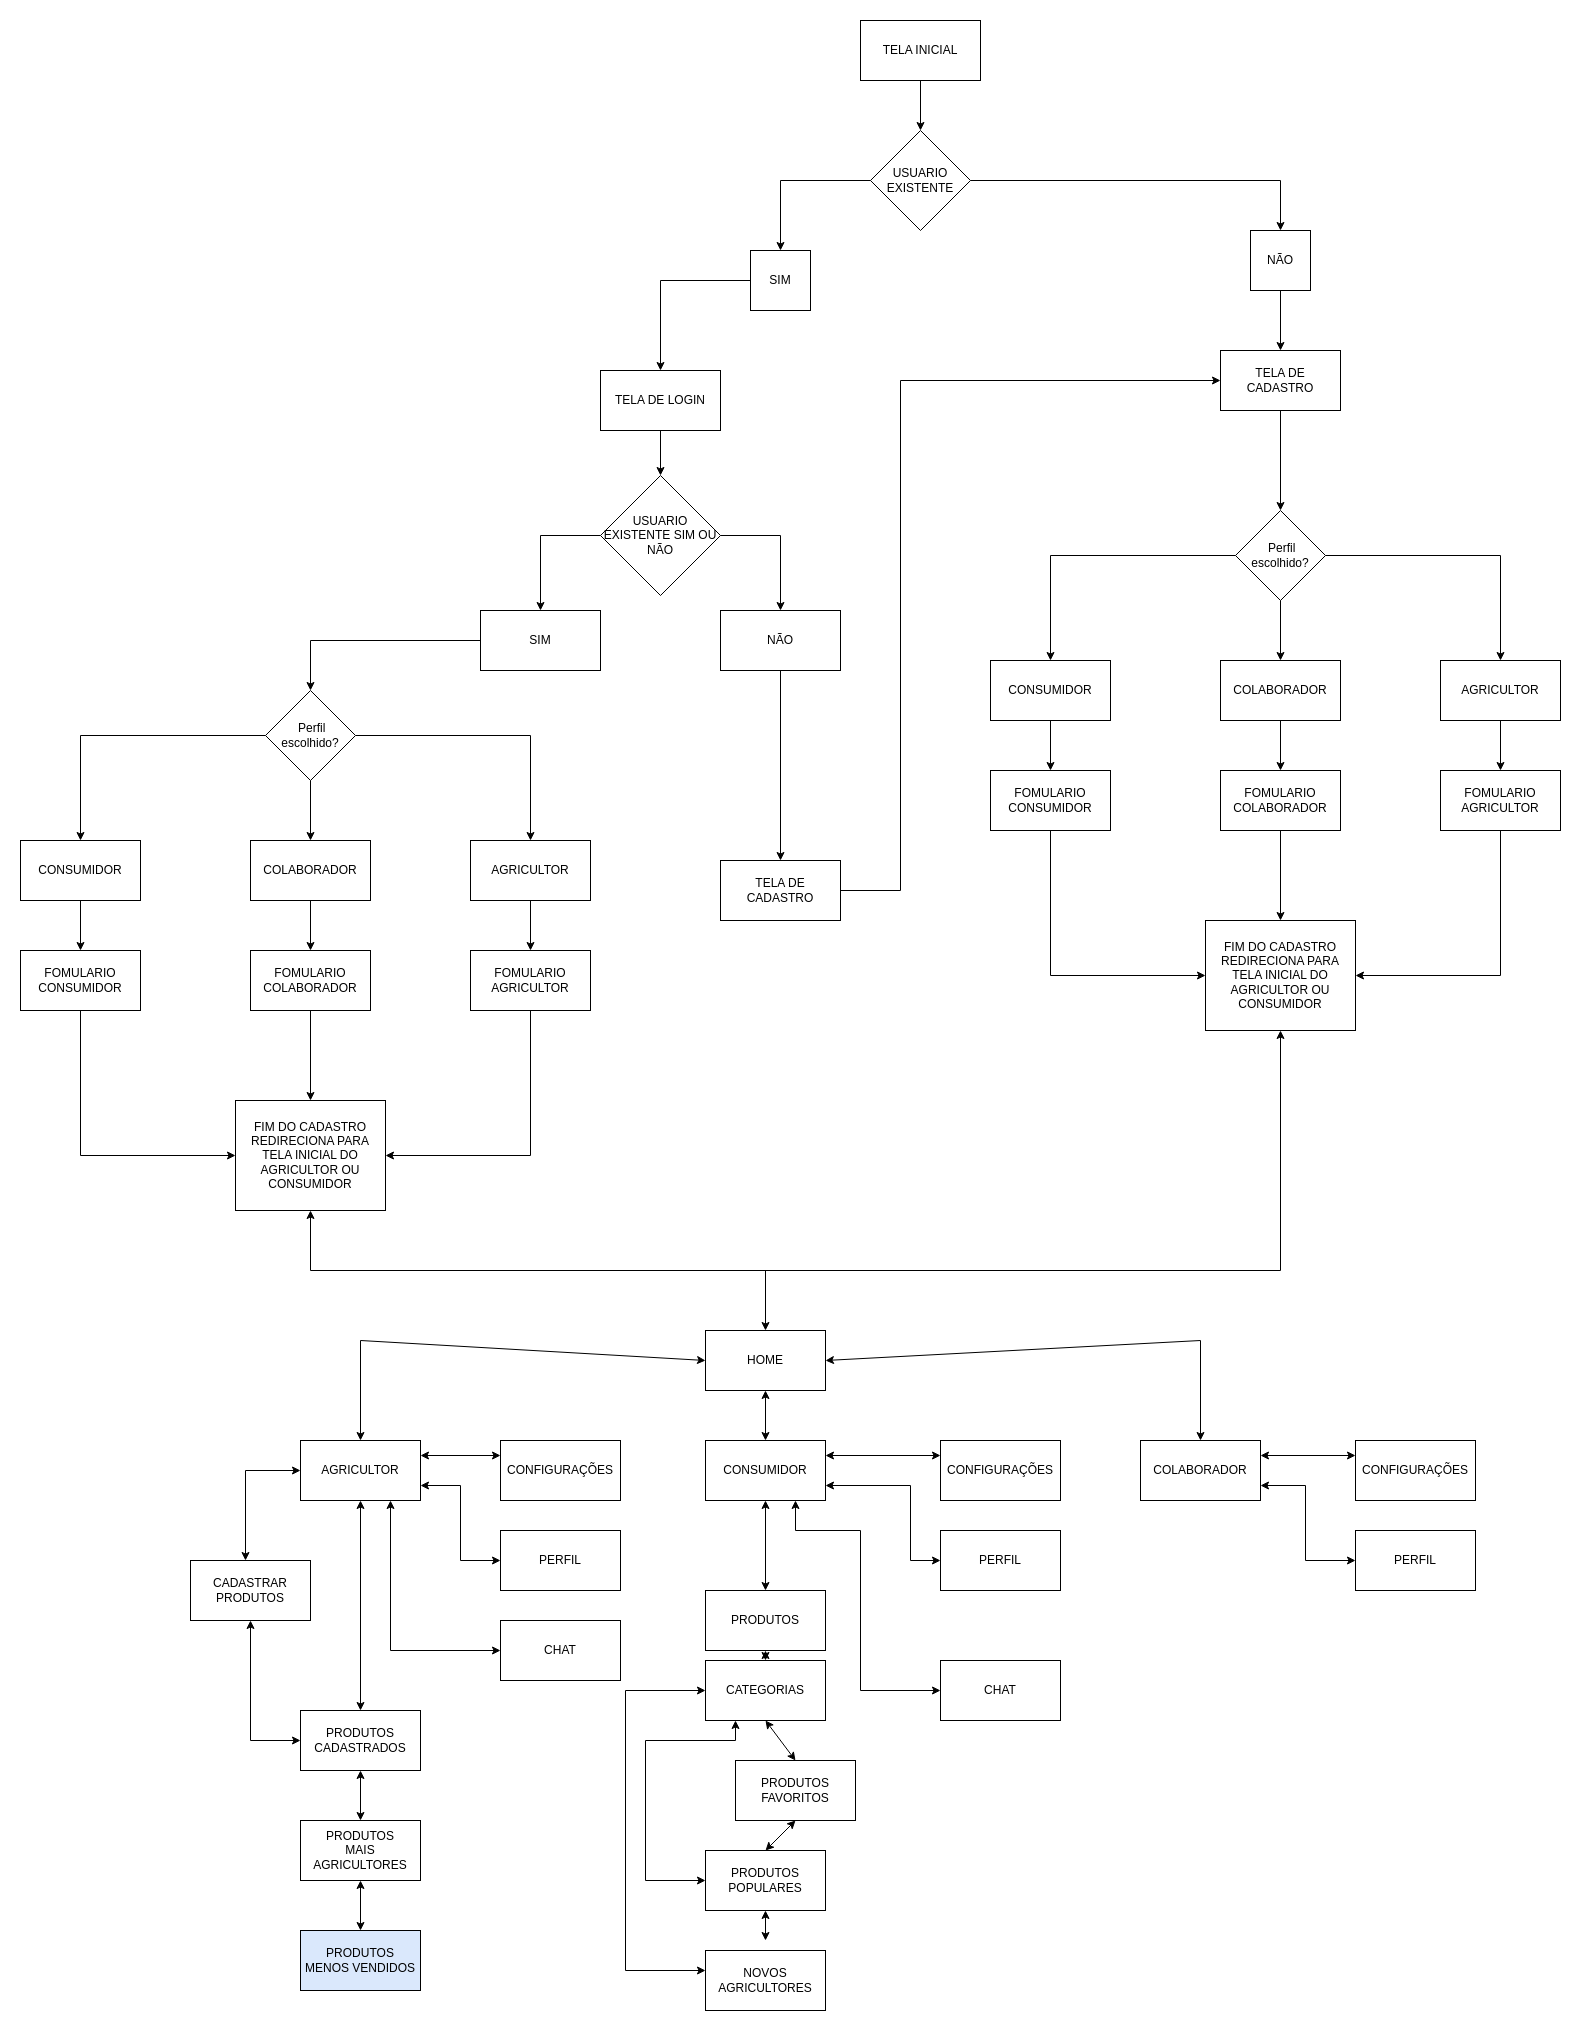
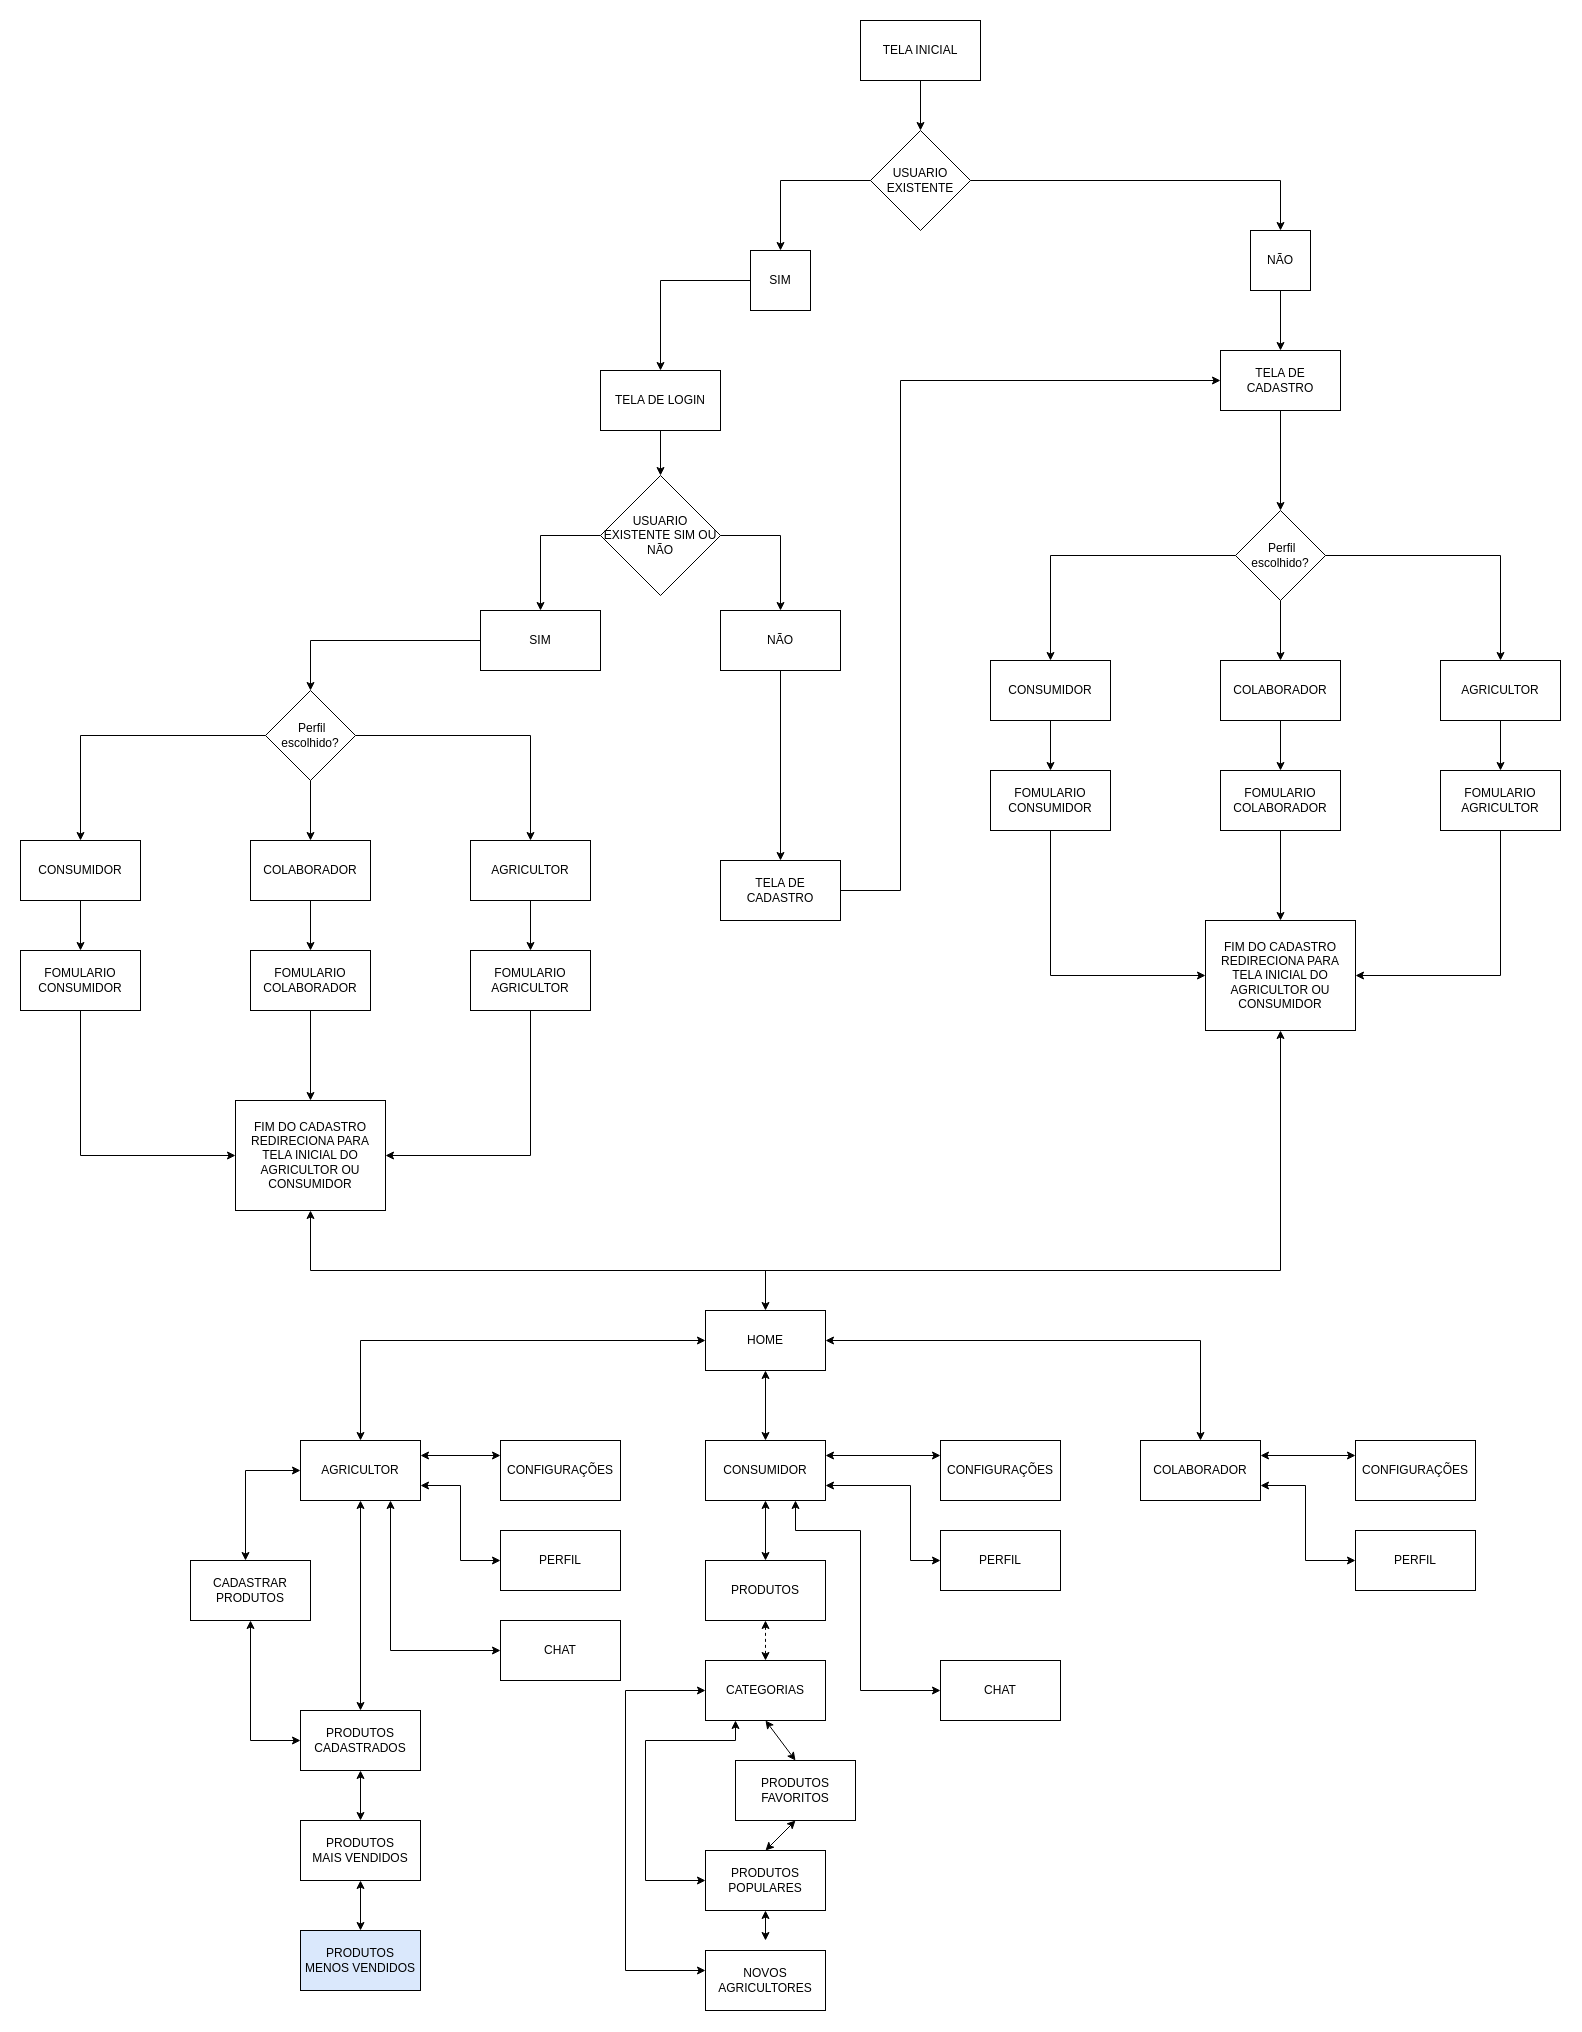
- <mxCell id="60" value="HOME" style="rounded=0;whiteSpace=wrap;html=1;" parent="1" vertex="1"><mxGeometry x="705" y="1330" width="120" height="60" as="geometry" /></mxCell>
+ <mxCell id="60" value="HOME" style="rounded=0;whiteSpace=wrap;html=1;" parent="1" vertex="1"><mxGeometry x="705" y="1310" width="120" height="60" as="geometry" /></mxCell>
- <mxCell id="62" value="PRODUTOS" style="rounded=0;whiteSpace=wrap;html=1;" parent="1" vertex="1"><mxGeometry x="705" y="1590" width="120" height="60" as="geometry" /></mxCell>
+ <mxCell id="62" value="PRODUTOS" style="rounded=0;whiteSpace=wrap;html=1;" parent="1" vertex="1"><mxGeometry x="705" y="1560" width="120" height="60" as="geometry" /></mxCell>
- <mxCell id="98" value="PRODUTOS&lt;div&gt;MAIS AGRICULTORES&lt;/div&gt;" style="rounded=0;whiteSpace=wrap;html=1;" parent="1" vertex="1"><mxGeometry x="300" y="1820" width="120" height="60" as="geometry" /></mxCell>
+ <mxCell id="98" value="PRODUTOS&lt;div&gt;MAIS VENDIDOS&lt;/div&gt;" style="rounded=0;whiteSpace=wrap;html=1;" parent="1" vertex="1"><mxGeometry x="300" y="1820" width="120" height="60" as="geometry" /></mxCell>
